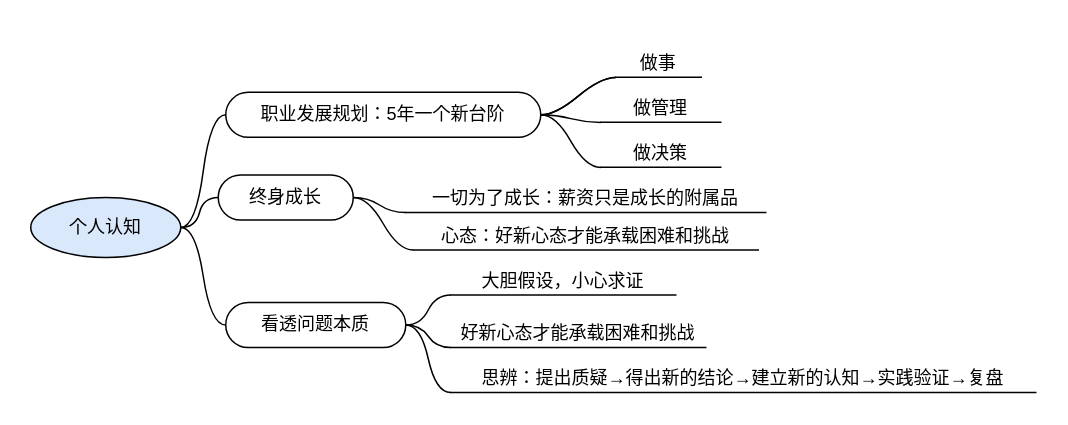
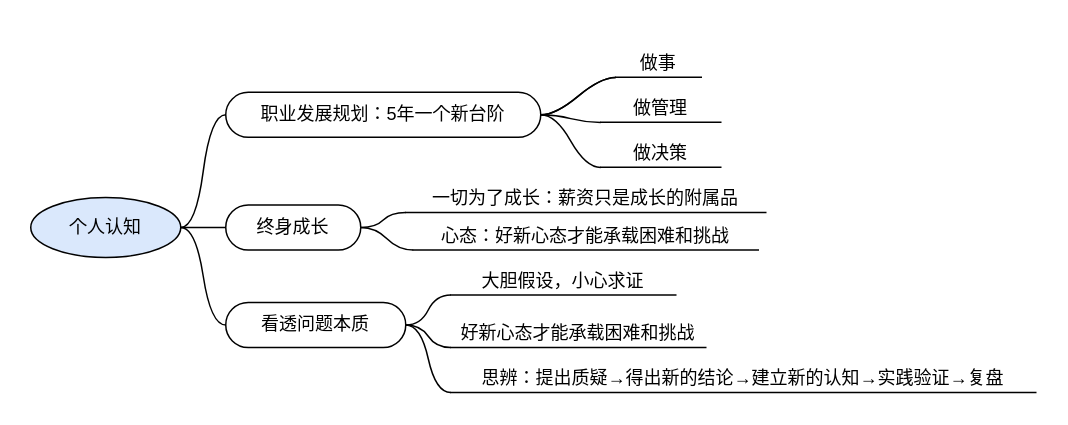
- <mxCell id="6" value="终身成长" style="whiteSpace=wrap;html=1;rounded=1;arcSize=50;align=center;verticalAlign=middle;strokeWidth=1;autosize=1;spacing=4;treeFolding=1;treeMoving=1;newEdgeStyle={&quot;edgeStyle&quot;:&quot;entityRelationEdgeStyle&quot;,&quot;startArrow&quot;:&quot;none&quot;,&quot;endArrow&quot;:&quot;none&quot;,&quot;segment&quot;:10,&quot;curved&quot;:1,&quot;sourcePerimeterSpacing&quot;:0,&quot;targetPerimeterSpacing&quot;:0};movable=0;resizable=0;rotatable=0;deletable=0;editable=0;locked=1;connectable=0;" vertex="1" parent="1"><mxGeometry x="145" y="116" width="90" height="30" as="geometry" /></mxCell>
+ <mxCell id="6" value="终身成长" style="whiteSpace=wrap;html=1;rounded=1;arcSize=50;align=center;verticalAlign=middle;strokeWidth=1;autosize=1;spacing=4;treeFolding=1;treeMoving=1;newEdgeStyle={&quot;edgeStyle&quot;:&quot;entityRelationEdgeStyle&quot;,&quot;startArrow&quot;:&quot;none&quot;,&quot;endArrow&quot;:&quot;none&quot;,&quot;segment&quot;:10,&quot;curved&quot;:1,&quot;sourcePerimeterSpacing&quot;:0,&quot;targetPerimeterSpacing&quot;:0};movable=0;resizable=0;rotatable=0;deletable=0;editable=0;locked=1;connectable=0;" vertex="1" parent="1"><mxGeometry x="150" y="136" width="90" height="30" as="geometry" /></mxCell>
